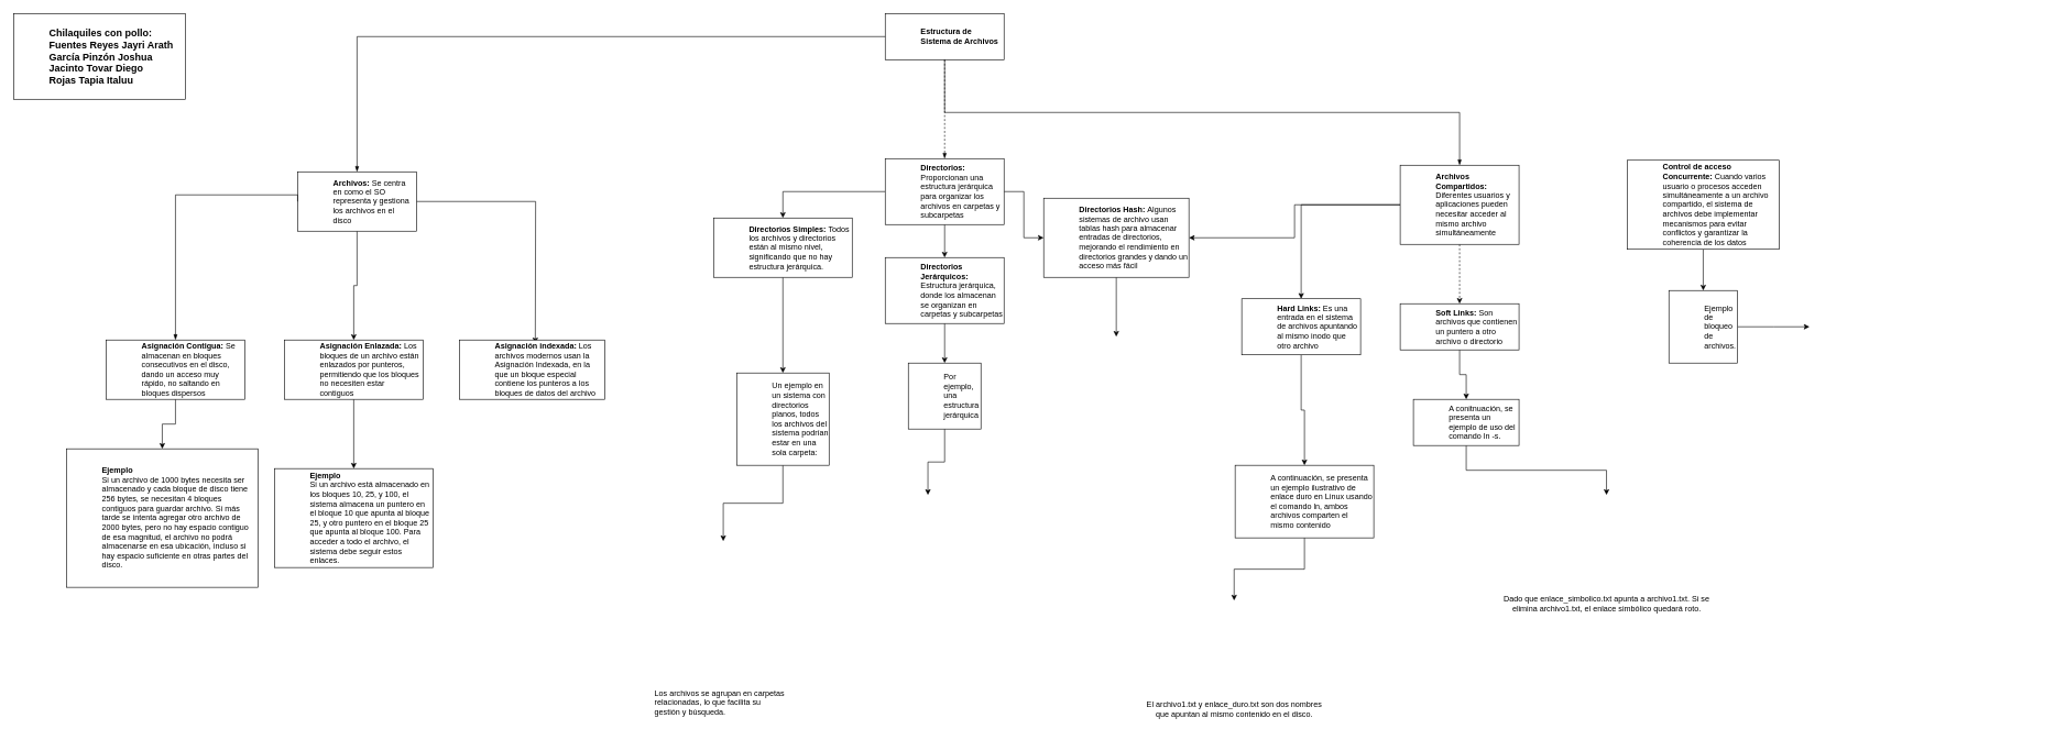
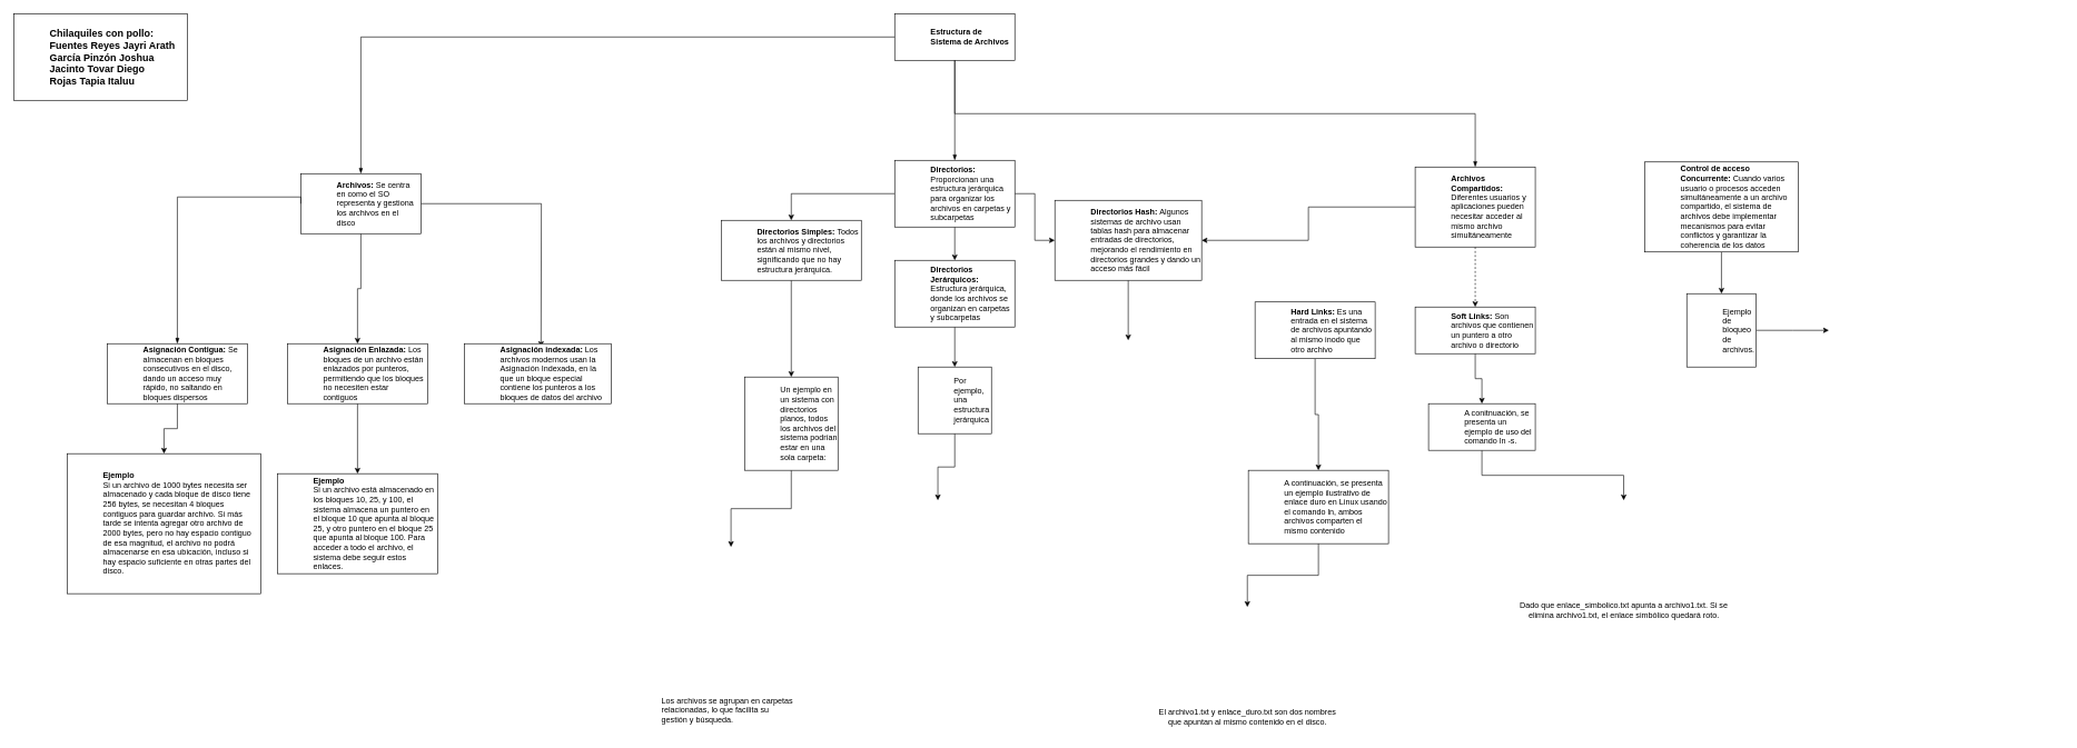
- <mxCell id="7" value="" style="endArrow=blockThin;endFill=1;fontSize=11;edgeStyle=elbowEdgeStyle;elbow=vertical;rounded=0;dashed=1;" edge="1" parent="1" source="2" target="11"><mxGeometry relative="1" as="geometry" /></mxCell>
+ <mxCell id="7" value="" style="endArrow=blockThin;endFill=1;fontSize=11;edgeStyle=elbowEdgeStyle;elbow=vertical;rounded=0;" edge="1" parent="1" source="2" target="11"><mxGeometry relative="1" as="geometry" /></mxCell>
- <mxCell id="26" value="Directorios Jerárquicos: &lt;span style=&quot;font-weight: normal;&quot;&gt;Estructura jerárquica, donde los almacenan se organizan en carpetas y subcarpetas&lt;/span&gt;" style="label;whiteSpace=wrap;html=1;rounded=0;glass=0;treeFolding=1;treeMoving=1;" vertex="1" parent="1"><mxGeometry x="1340" y="390" width="180" height="100" as="geometry" /></mxCell>
+ <mxCell id="26" value="Directorios Jerárquicos: &lt;span style=&quot;font-weight: normal;&quot;&gt;Estructura jerárquica, donde los archivos se organizan en carpetas y subcarpetas&lt;/span&gt;" style="label;whiteSpace=wrap;html=1;rounded=0;glass=0;treeFolding=1;treeMoving=1;" vertex="1" parent="1"><mxGeometry x="1340" y="390" width="180" height="100" as="geometry" /></mxCell>
- <mxCell id="13" value="" style="edgeStyle=orthogonalEdgeStyle;rounded=0;orthogonalLoop=1;jettySize=auto;html=1;fontFamily=Helvetica;fontSize=12;fontColor=default;fontStyle=1;" edge="1" parent="1" source="16" target="30"><mxGeometry relative="1" as="geometry" /></mxCell>
